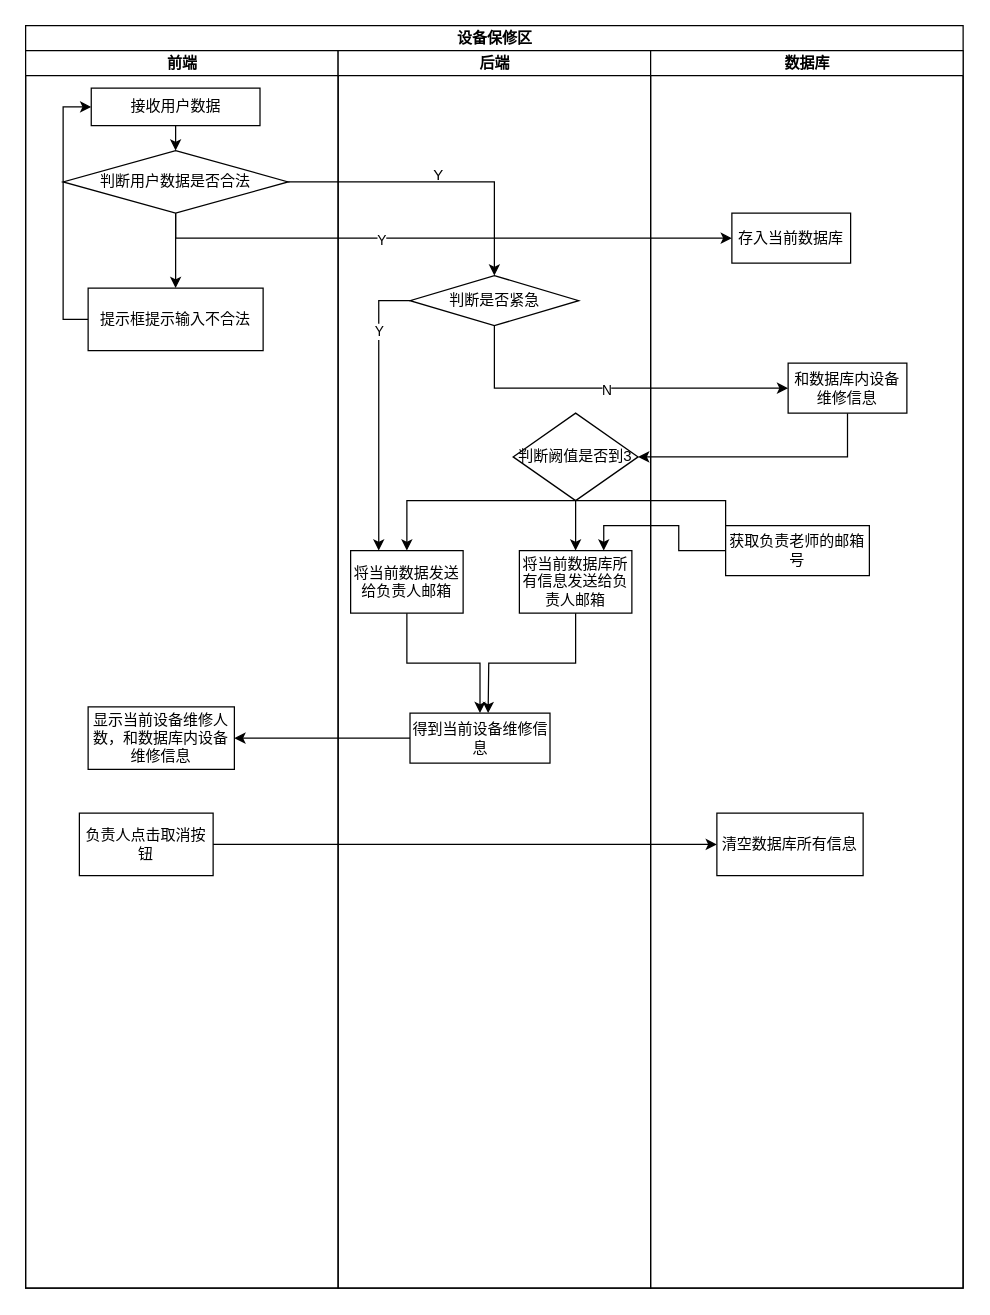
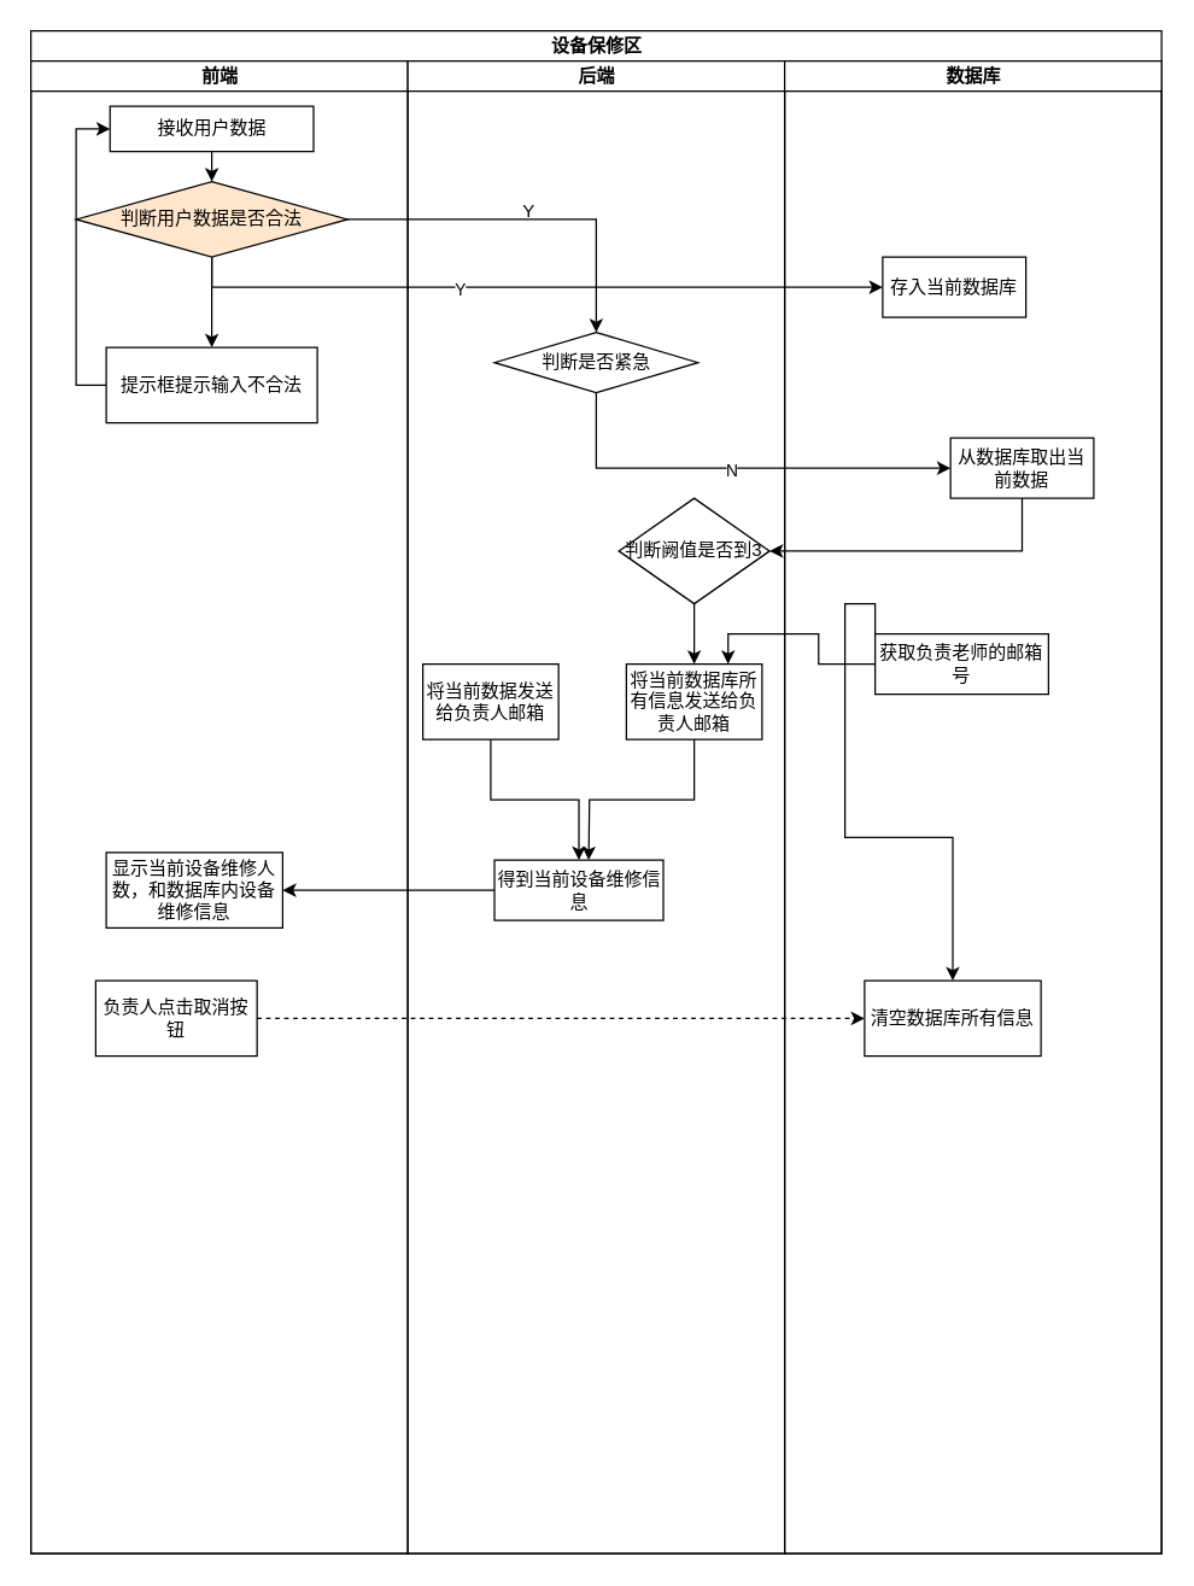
- <mxCell id="7" value="判断用户数据是否合法" style="rhombus;whiteSpace=wrap;html=1;" parent="3" vertex="1"><mxGeometry x="30" y="80" width="180" height="50" as="geometry" /></mxCell>
+ <mxCell id="7" value="判断用户数据是否合法" style="rhombus;whiteSpace=wrap;html=1;fillColor=#ffe6cc;" parent="3" vertex="1"><mxGeometry x="30" y="80" width="180" height="50" as="geometry" /></mxCell>
- <mxCell id="31" value="和数据库内设备维修信息" style="rounded=0;whiteSpace=wrap;html=1;" parent="30" vertex="1"><mxGeometry x="110" y="250" width="95" height="40" as="geometry" /></mxCell>
+ <mxCell id="31" value="从数据库取出当前数据" style="rounded=0;whiteSpace=wrap;html=1;" parent="30" vertex="1"><mxGeometry x="110" y="250" width="95" height="40" as="geometry" /></mxCell>
- <mxCell id="13" style="edgeStyle=orthogonalEdgeStyle;rounded=0;orthogonalLoop=1;jettySize=auto;html=1;exitX=0;exitY=0.5;exitDx=0;exitDy=0;entryX=0.25;entryY=0;entryDx=0;entryDy=0;" parent="12" source="15" target="18" edge="1"><mxGeometry relative="1" as="geometry" /></mxCell>
- <mxCell id="14" value="Y" style="edgeLabel;html=1;align=center;verticalAlign=middle;resizable=0;points=[];" parent="13" vertex="1" connectable="0"><mxGeometry x="-0.568" relative="1" as="geometry"><mxPoint as="offset" /></mxGeometry></mxCell>
- <mxCell id="35" style="edgeStyle=orthogonalEdgeStyle;rounded=0;orthogonalLoop=1;jettySize=auto;html=1;exitX=0;exitY=0;exitDx=0;exitDy=0;entryX=0.5;entryY=0;entryDx=0;entryDy=0;" parent="2" source="34" target="18" edge="1"><mxGeometry relative="1" as="geometry" /></mxCell>
+ <mxCell id="35" style="edgeStyle=orthogonalEdgeStyle;rounded=0;orthogonalLoop=1;jettySize=auto;html=1;exitX=0;exitY=0;exitDx=0;exitDy=0;" parent="2" source="34" target="33" edge="1"><mxGeometry relative="1" as="geometry" /></mxCell>
- <mxCell id="29" style="edgeStyle=orthogonalEdgeStyle;rounded=0;orthogonalLoop=1;jettySize=auto;html=1;exitX=1;exitY=0.5;exitDx=0;exitDy=0;entryX=0;entryY=0.5;entryDx=0;entryDy=0;" parent="2" source="11" target="33" edge="1"><mxGeometry relative="1" as="geometry" /></mxCell>
+ <mxCell id="29" style="edgeStyle=orthogonalEdgeStyle;rounded=0;orthogonalLoop=1;jettySize=auto;html=1;exitX=1;exitY=0.5;exitDx=0;exitDy=0;entryX=0;entryY=0.5;entryDx=0;entryDy=0;dashed=1;" parent="2" source="11" target="33" edge="1"><mxGeometry relative="1" as="geometry" /></mxCell>
